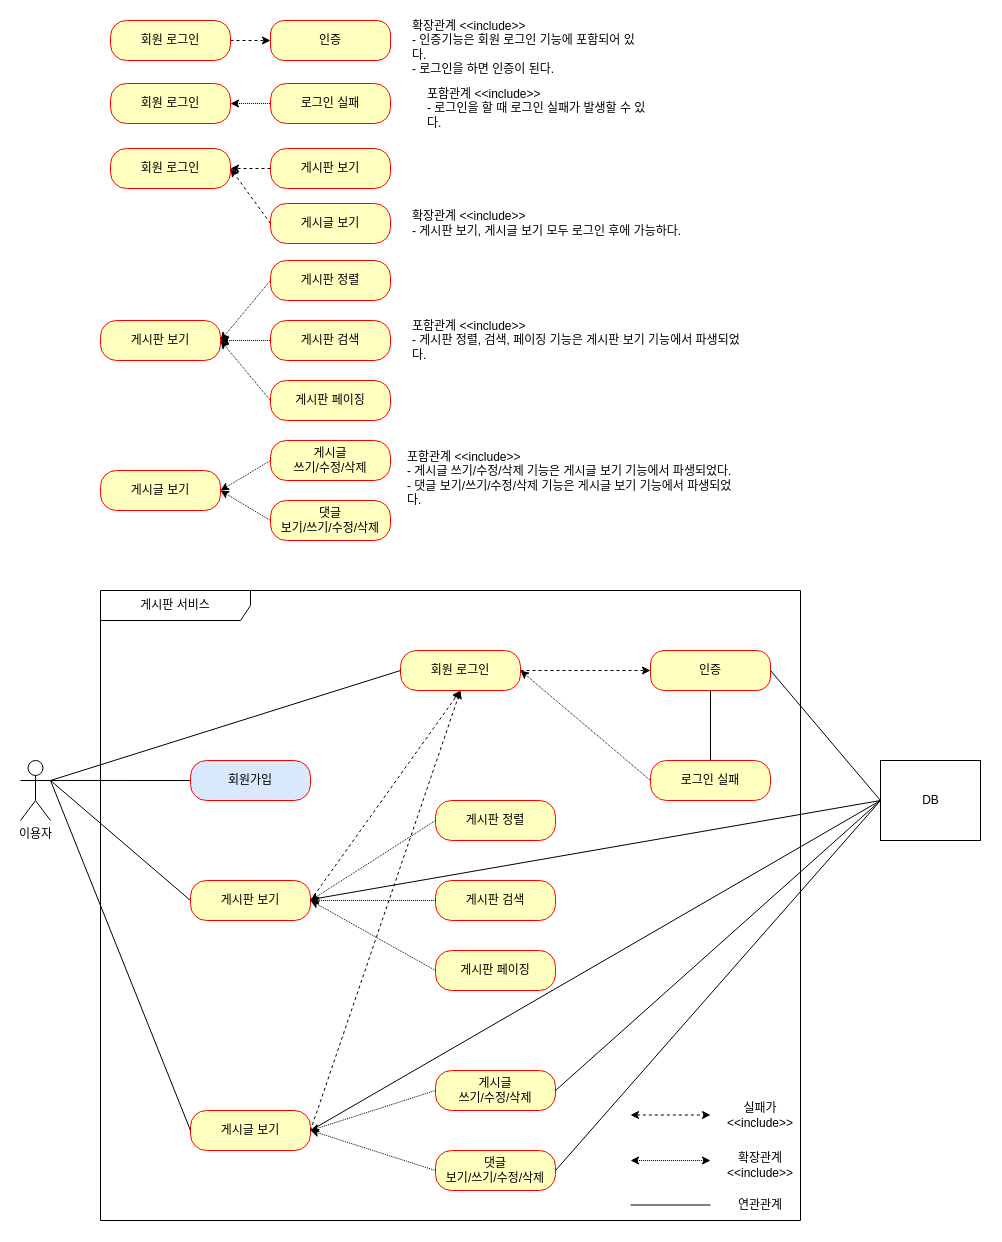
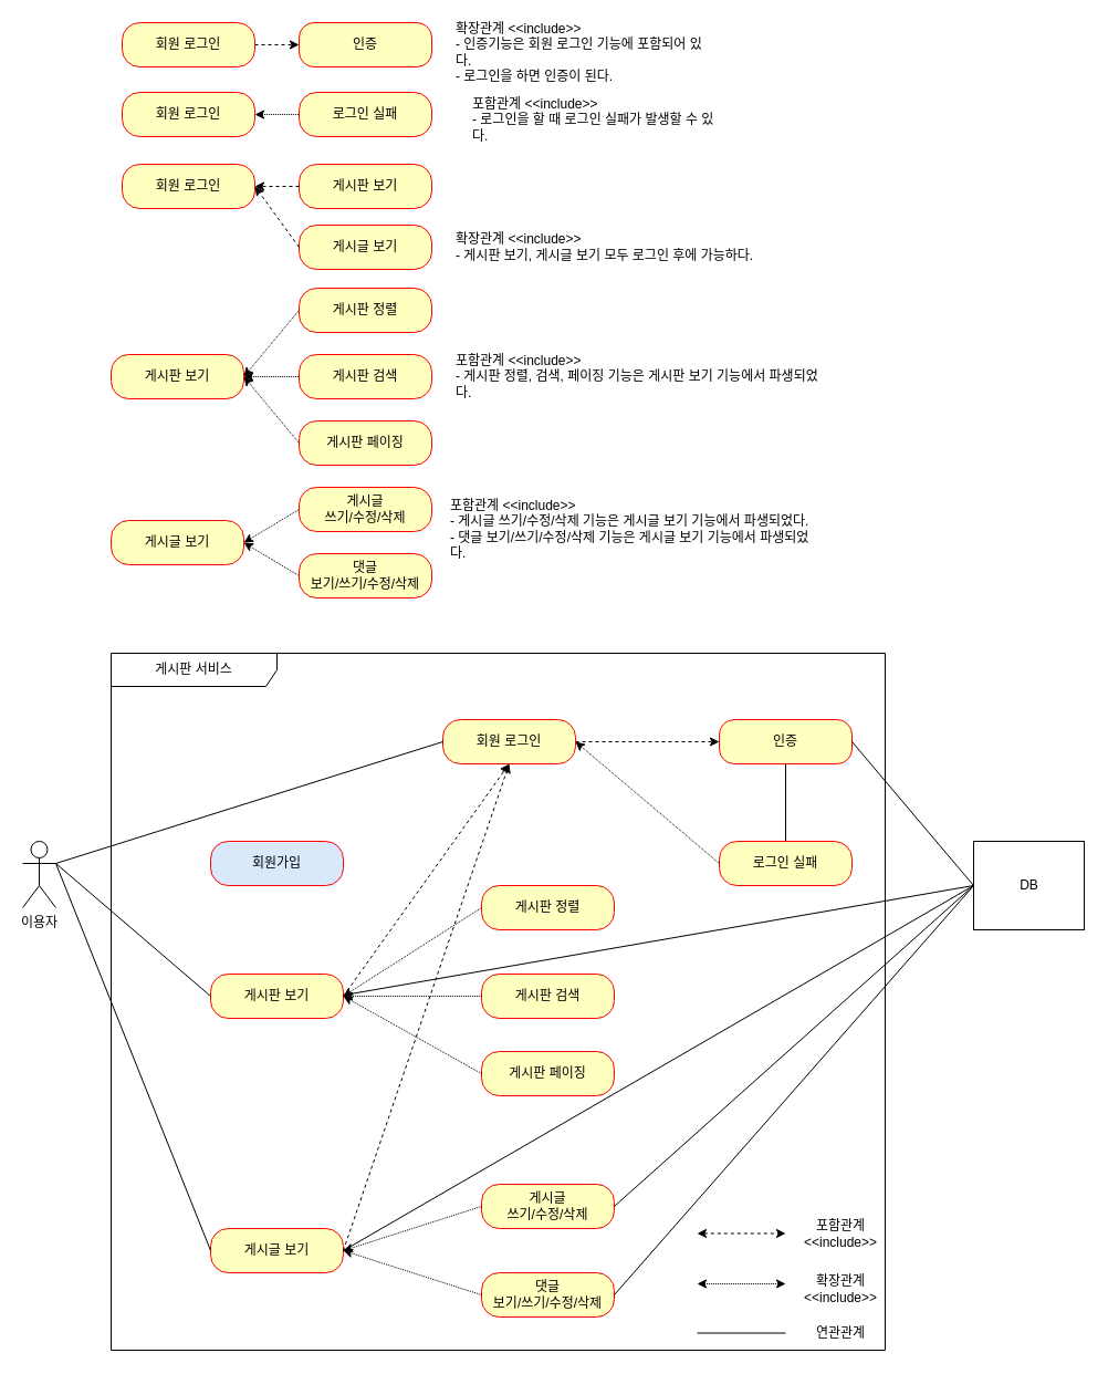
- <mxCell id="4" style="rounded=0;orthogonalLoop=1;jettySize=auto;html=1;entryX=1;entryY=0.333;entryDx=0;entryDy=0;entryPerimeter=0;exitX=0;exitY=0.5;exitDx=0;exitDy=0;endArrow=none;endFill=0;" edge="1" parent="1" source="5" target="2"><mxGeometry relative="1" as="geometry" /></mxCell>
- <mxCell id="23" value="실패가 &amp;lt;&amp;lt;include&amp;gt;&amp;gt;" style="text;html=1;strokeColor=none;fillColor=none;align=center;verticalAlign=middle;whiteSpace=wrap;rounded=0;" vertex="1" parent="1"><mxGeometry x="730" y="1100" width="60" height="30" as="geometry" /></mxCell>
+ <mxCell id="23" value="포함관계 &amp;lt;&amp;lt;include&amp;gt;&amp;gt;" style="text;html=1;strokeColor=none;fillColor=none;align=center;verticalAlign=middle;whiteSpace=wrap;rounded=0;" vertex="1" parent="1"><mxGeometry x="730" y="1100" width="60" height="30" as="geometry" /></mxCell>
